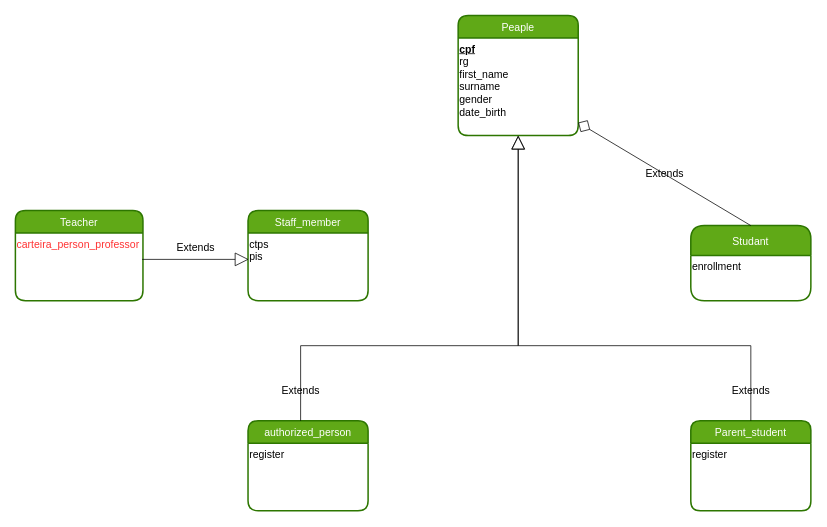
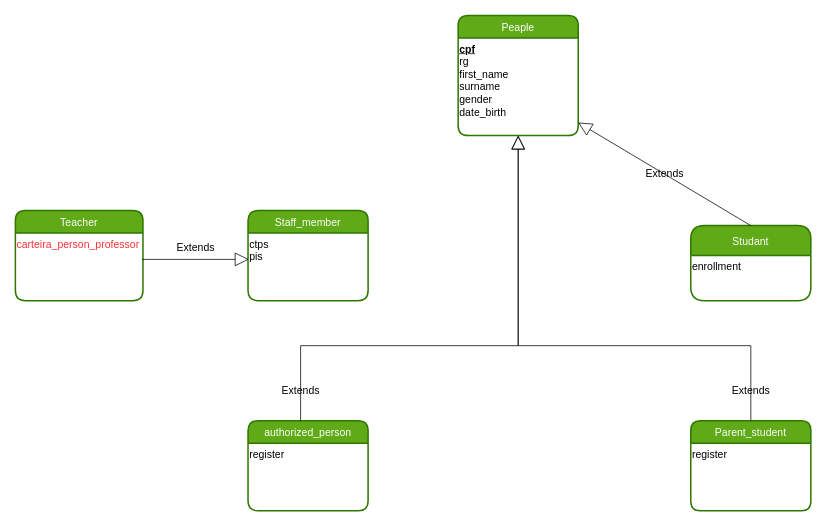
- <mxCell id="8" value="&lt;font color=&quot;#000000&quot; style=&quot;&quot;&gt;Extends&lt;/font&gt;" style="endArrow=diamond;endSize=16;endFill=0;html=1;rounded=0;fontSize=14;exitX=0.5;exitY=0;exitDx=0;exitDy=0;strokeColor=#000000;labelBackgroundColor=none;" parent="1" source="4" target="3" edge="1"><mxGeometry width="160" relative="1" as="geometry"><mxPoint x="940" y="310" as="sourcePoint" /><mxPoint y="310" as="targetPoint" x="1100" /></mxGeometry></mxCell>
+ <mxCell id="8" value="&lt;font color=&quot;#000000&quot; style=&quot;&quot;&gt;Extends&lt;/font&gt;" style="endArrow=block;endSize=16;endFill=0;html=1;rounded=0;fontSize=14;exitX=0.5;exitY=0;exitDx=0;exitDy=0;strokeColor=#000000;labelBackgroundColor=none;" parent="1" source="4" target="3" edge="1"><mxGeometry width="160" relative="1" as="geometry"><mxPoint x="940" y="310" as="sourcePoint" /><mxPoint y="310" as="targetPoint" x="1100" /></mxGeometry></mxCell>
